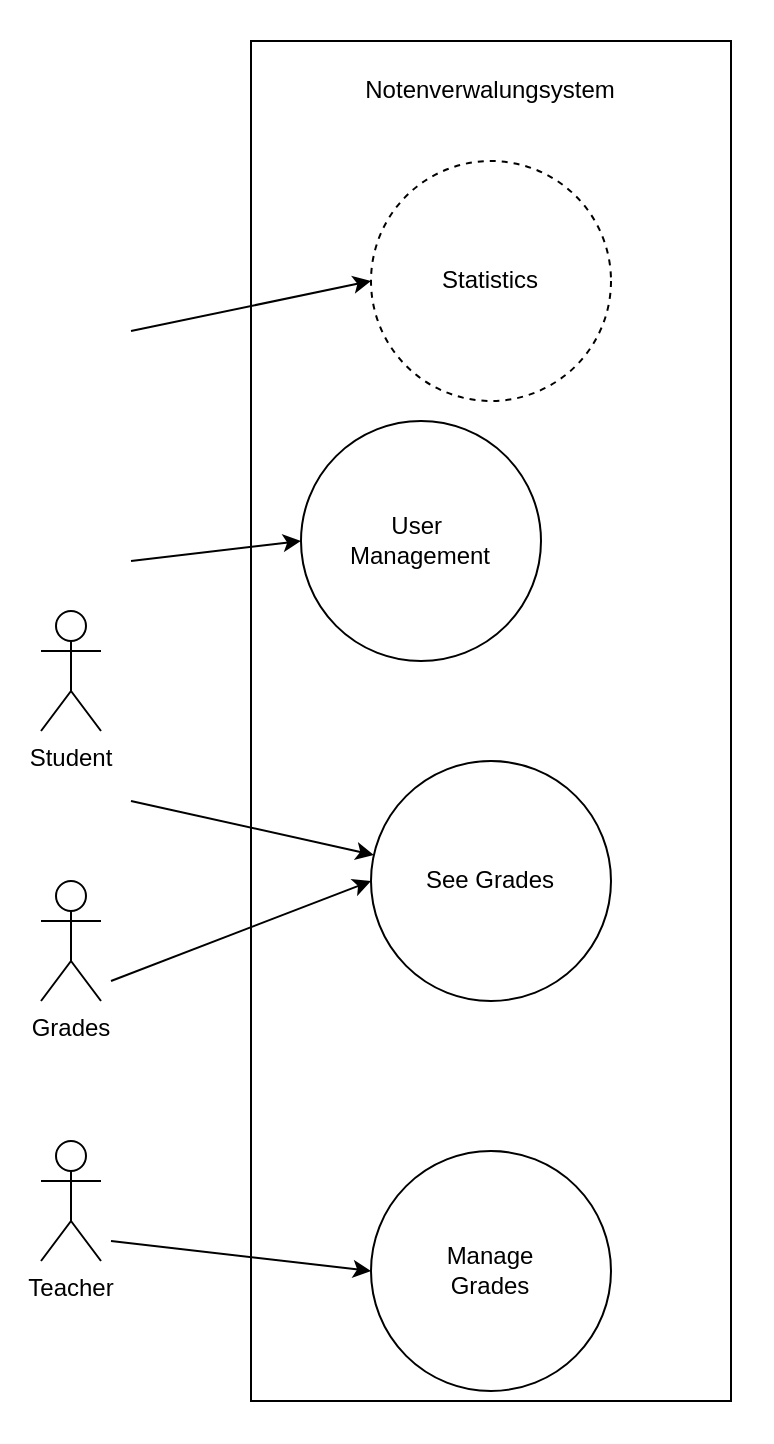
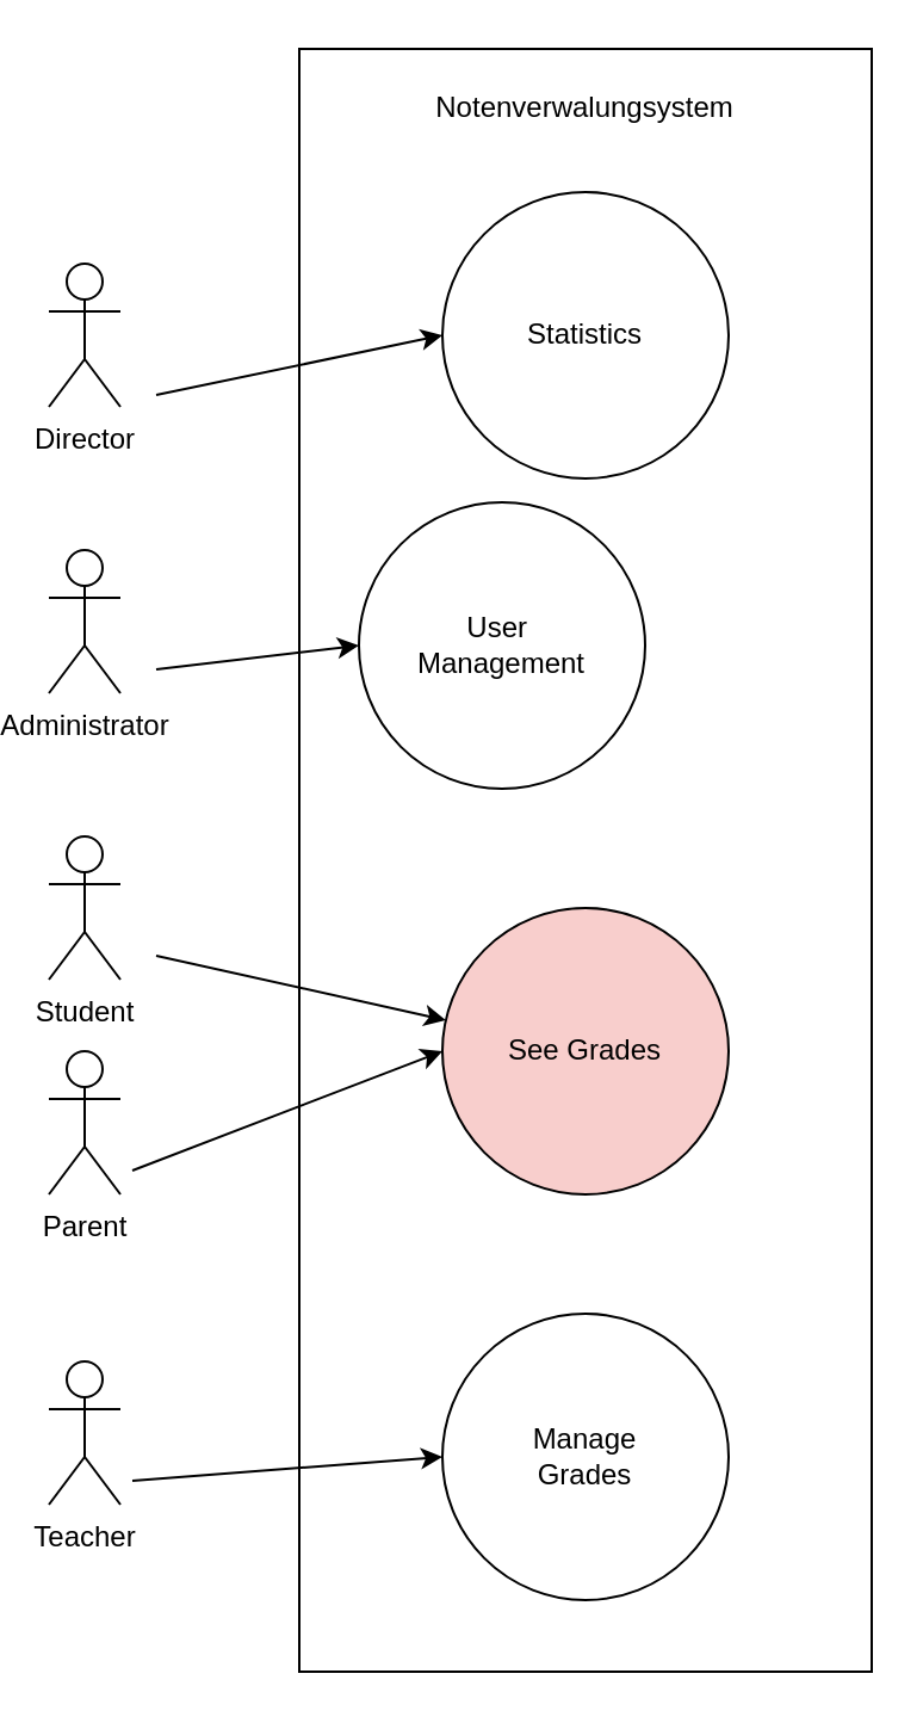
+ <mxCell id="2" value="Director&lt;div&gt;&lt;br&gt;&lt;/div&gt;" style="shape=umlActor;verticalLabelPosition=bottom;verticalAlign=top;html=1;outlineConnect=0;" vertex="1" parent="1"><mxGeometry x="20" y="110" width="30" height="60" as="geometry" /></mxCell>
- <mxCell id="8" value="Statistics" style="ellipse;whiteSpace=wrap;html=1;aspect=fixed;dashed=1;" vertex="1" parent="1"><mxGeometry x="185" y="80" width="120" height="120" as="geometry" /></mxCell>
+ <mxCell id="8" value="Statistics" style="ellipse;whiteSpace=wrap;html=1;aspect=fixed;" vertex="1" parent="1"><mxGeometry x="185" y="80" width="120" height="120" as="geometry" /></mxCell>
+ <mxCell id="4" value="&lt;div&gt;Administrator&lt;/div&gt;" style="shape=umlActor;verticalLabelPosition=bottom;verticalAlign=top;html=1;outlineConnect=0;" vertex="1" parent="1"><mxGeometry x="20" y="230" width="30" height="60" as="geometry" /></mxCell>
- <mxCell id="5" value="&lt;div&gt;Student&lt;/div&gt;" style="shape=umlActor;verticalLabelPosition=bottom;verticalAlign=top;html=1;outlineConnect=0;" vertex="1" parent="1"><mxGeometry x="20" y="305" width="30" height="60" as="geometry" /></mxCell>
+ <mxCell id="5" value="&lt;div&gt;Student&lt;/div&gt;" style="shape=umlActor;verticalLabelPosition=bottom;verticalAlign=top;html=1;outlineConnect=0;" vertex="1" parent="1"><mxGeometry x="20" y="350" width="30" height="60" as="geometry" /></mxCell>
- <mxCell id="10" value="See Grades" style="ellipse;whiteSpace=wrap;html=1;aspect=fixed;" vertex="1" parent="1"><mxGeometry x="185" y="380" width="120" height="120" as="geometry" /></mxCell>
+ <mxCell id="10" value="See Grades" style="ellipse;whiteSpace=wrap;html=1;aspect=fixed;fillColor=#f8cecc;" vertex="1" parent="1"><mxGeometry x="185" y="380" width="120" height="120" as="geometry" /></mxCell>
- <mxCell id="6" value="&lt;div&gt;Grades&lt;/div&gt;" style="shape=umlActor;verticalLabelPosition=bottom;verticalAlign=top;html=1;outlineConnect=0;" vertex="1" parent="1"><mxGeometry x="20" y="440" width="30" height="60" as="geometry" /></mxCell>
+ <mxCell id="6" value="&lt;div&gt;Parent&lt;/div&gt;" style="shape=umlActor;verticalLabelPosition=bottom;verticalAlign=top;html=1;outlineConnect=0;" vertex="1" parent="1"><mxGeometry x="20" y="440" width="30" height="60" as="geometry" /></mxCell>
- <mxCell id="11" value="Manage&lt;div&gt;Grades&lt;/div&gt;" style="ellipse;whiteSpace=wrap;html=1;aspect=fixed;" vertex="1" parent="1"><mxGeometry x="185" y="575" width="120" height="120" as="geometry" /></mxCell>
+ <mxCell id="11" value="Manage&lt;div&gt;Grades&lt;/div&gt;" style="ellipse;whiteSpace=wrap;html=1;aspect=fixed;" vertex="1" parent="1"><mxGeometry x="185" y="550" width="120" height="120" as="geometry" /></mxCell>
